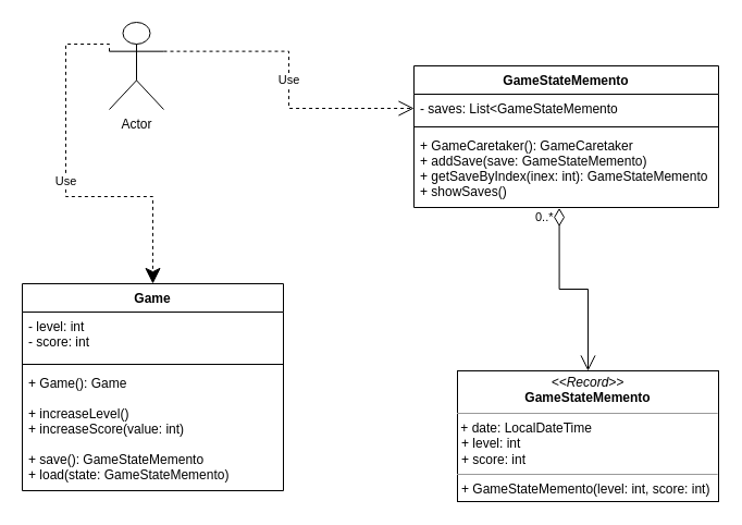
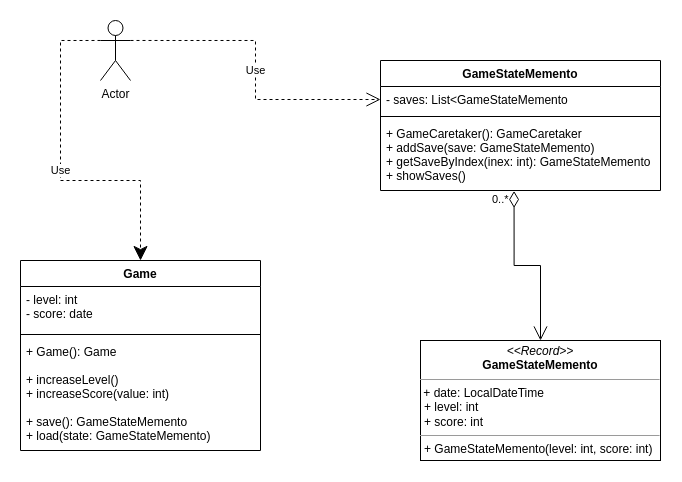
- <mxCell id="11" value="Actor" style="shape=umlActor;verticalLabelPosition=bottom;verticalAlign=top;html=1;outlineConnect=0;" parent="1" vertex="1"><mxGeometry x="100" y="20" width="50" height="80" as="geometry" /></mxCell>
+ <mxCell id="11" value="Actor" style="shape=umlActor;verticalLabelPosition=bottom;verticalAlign=top;html=1;outlineConnect=0;" parent="1" vertex="1"><mxGeometry x="100" y="20" width="30" height="60" as="geometry" /></mxCell>
- <mxCell id="4" value="- level: int&#10;- score: int" style="text;strokeColor=none;fillColor=none;align=left;verticalAlign=top;spacingLeft=4;spacingRight=4;overflow=hidden;rotatable=0;points=[[0,0.5],[1,0.5]];portConstraint=eastwest;" parent="3" vertex="1"><mxGeometry y="26" width="240" height="44" as="geometry" /></mxCell>
+ <mxCell id="4" value="- level: int&#10;- score: date" style="text;strokeColor=none;fillColor=none;align=left;verticalAlign=top;spacingLeft=4;spacingRight=4;overflow=hidden;rotatable=0;points=[[0,0.5],[1,0.5]];portConstraint=eastwest;" parent="3" vertex="1"><mxGeometry y="26" width="240" height="44" as="geometry" /></mxCell>
